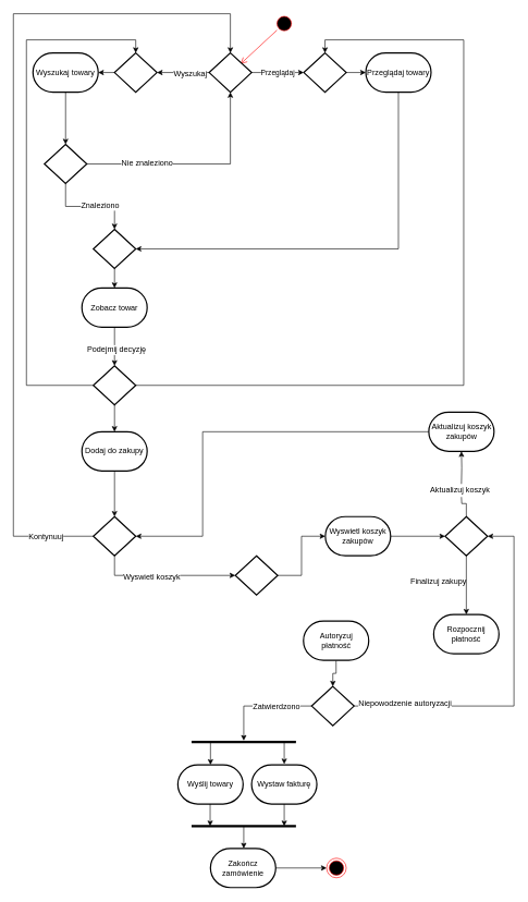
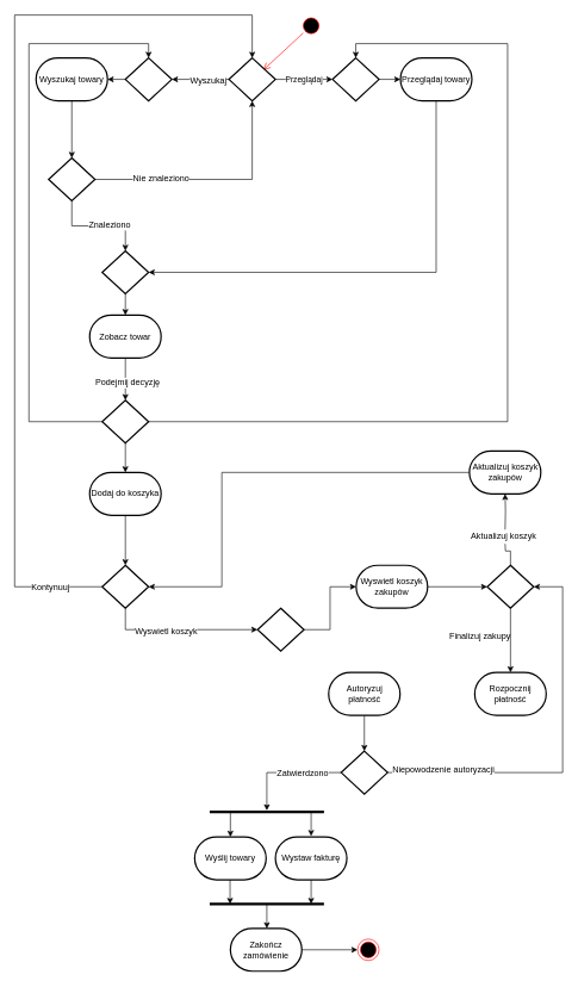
- <mxCell id="31" value="Dodaj do zakupy" style="strokeWidth=2;html=1;shape=mxgraph.flowchart.terminator;whiteSpace=wrap;" parent="1" vertex="1"><mxGeometry x="125" y="660" width="100" height="60" as="geometry" /></mxCell>
+ <mxCell id="31" value="Dodaj do koszyka" style="strokeWidth=2;html=1;shape=mxgraph.flowchart.terminator;whiteSpace=wrap;" parent="1" vertex="1"><mxGeometry x="125" y="660" width="100" height="60" as="geometry" /></mxCell>
- <mxCell id="51" value="Autoryzuj płatność" style="strokeWidth=2;html=1;shape=mxgraph.flowchart.terminator;whiteSpace=wrap;" vertex="1" parent="1"><mxGeometry x="464.5" y="950" width="100" height="60" as="geometry" /></mxCell>
+ <mxCell id="51" value="Autoryzuj płatność" style="strokeWidth=2;html=1;shape=mxgraph.flowchart.terminator;whiteSpace=wrap;" vertex="1" parent="1"><mxGeometry x="459.5" y="940" width="100" height="60" as="geometry" /></mxCell>
